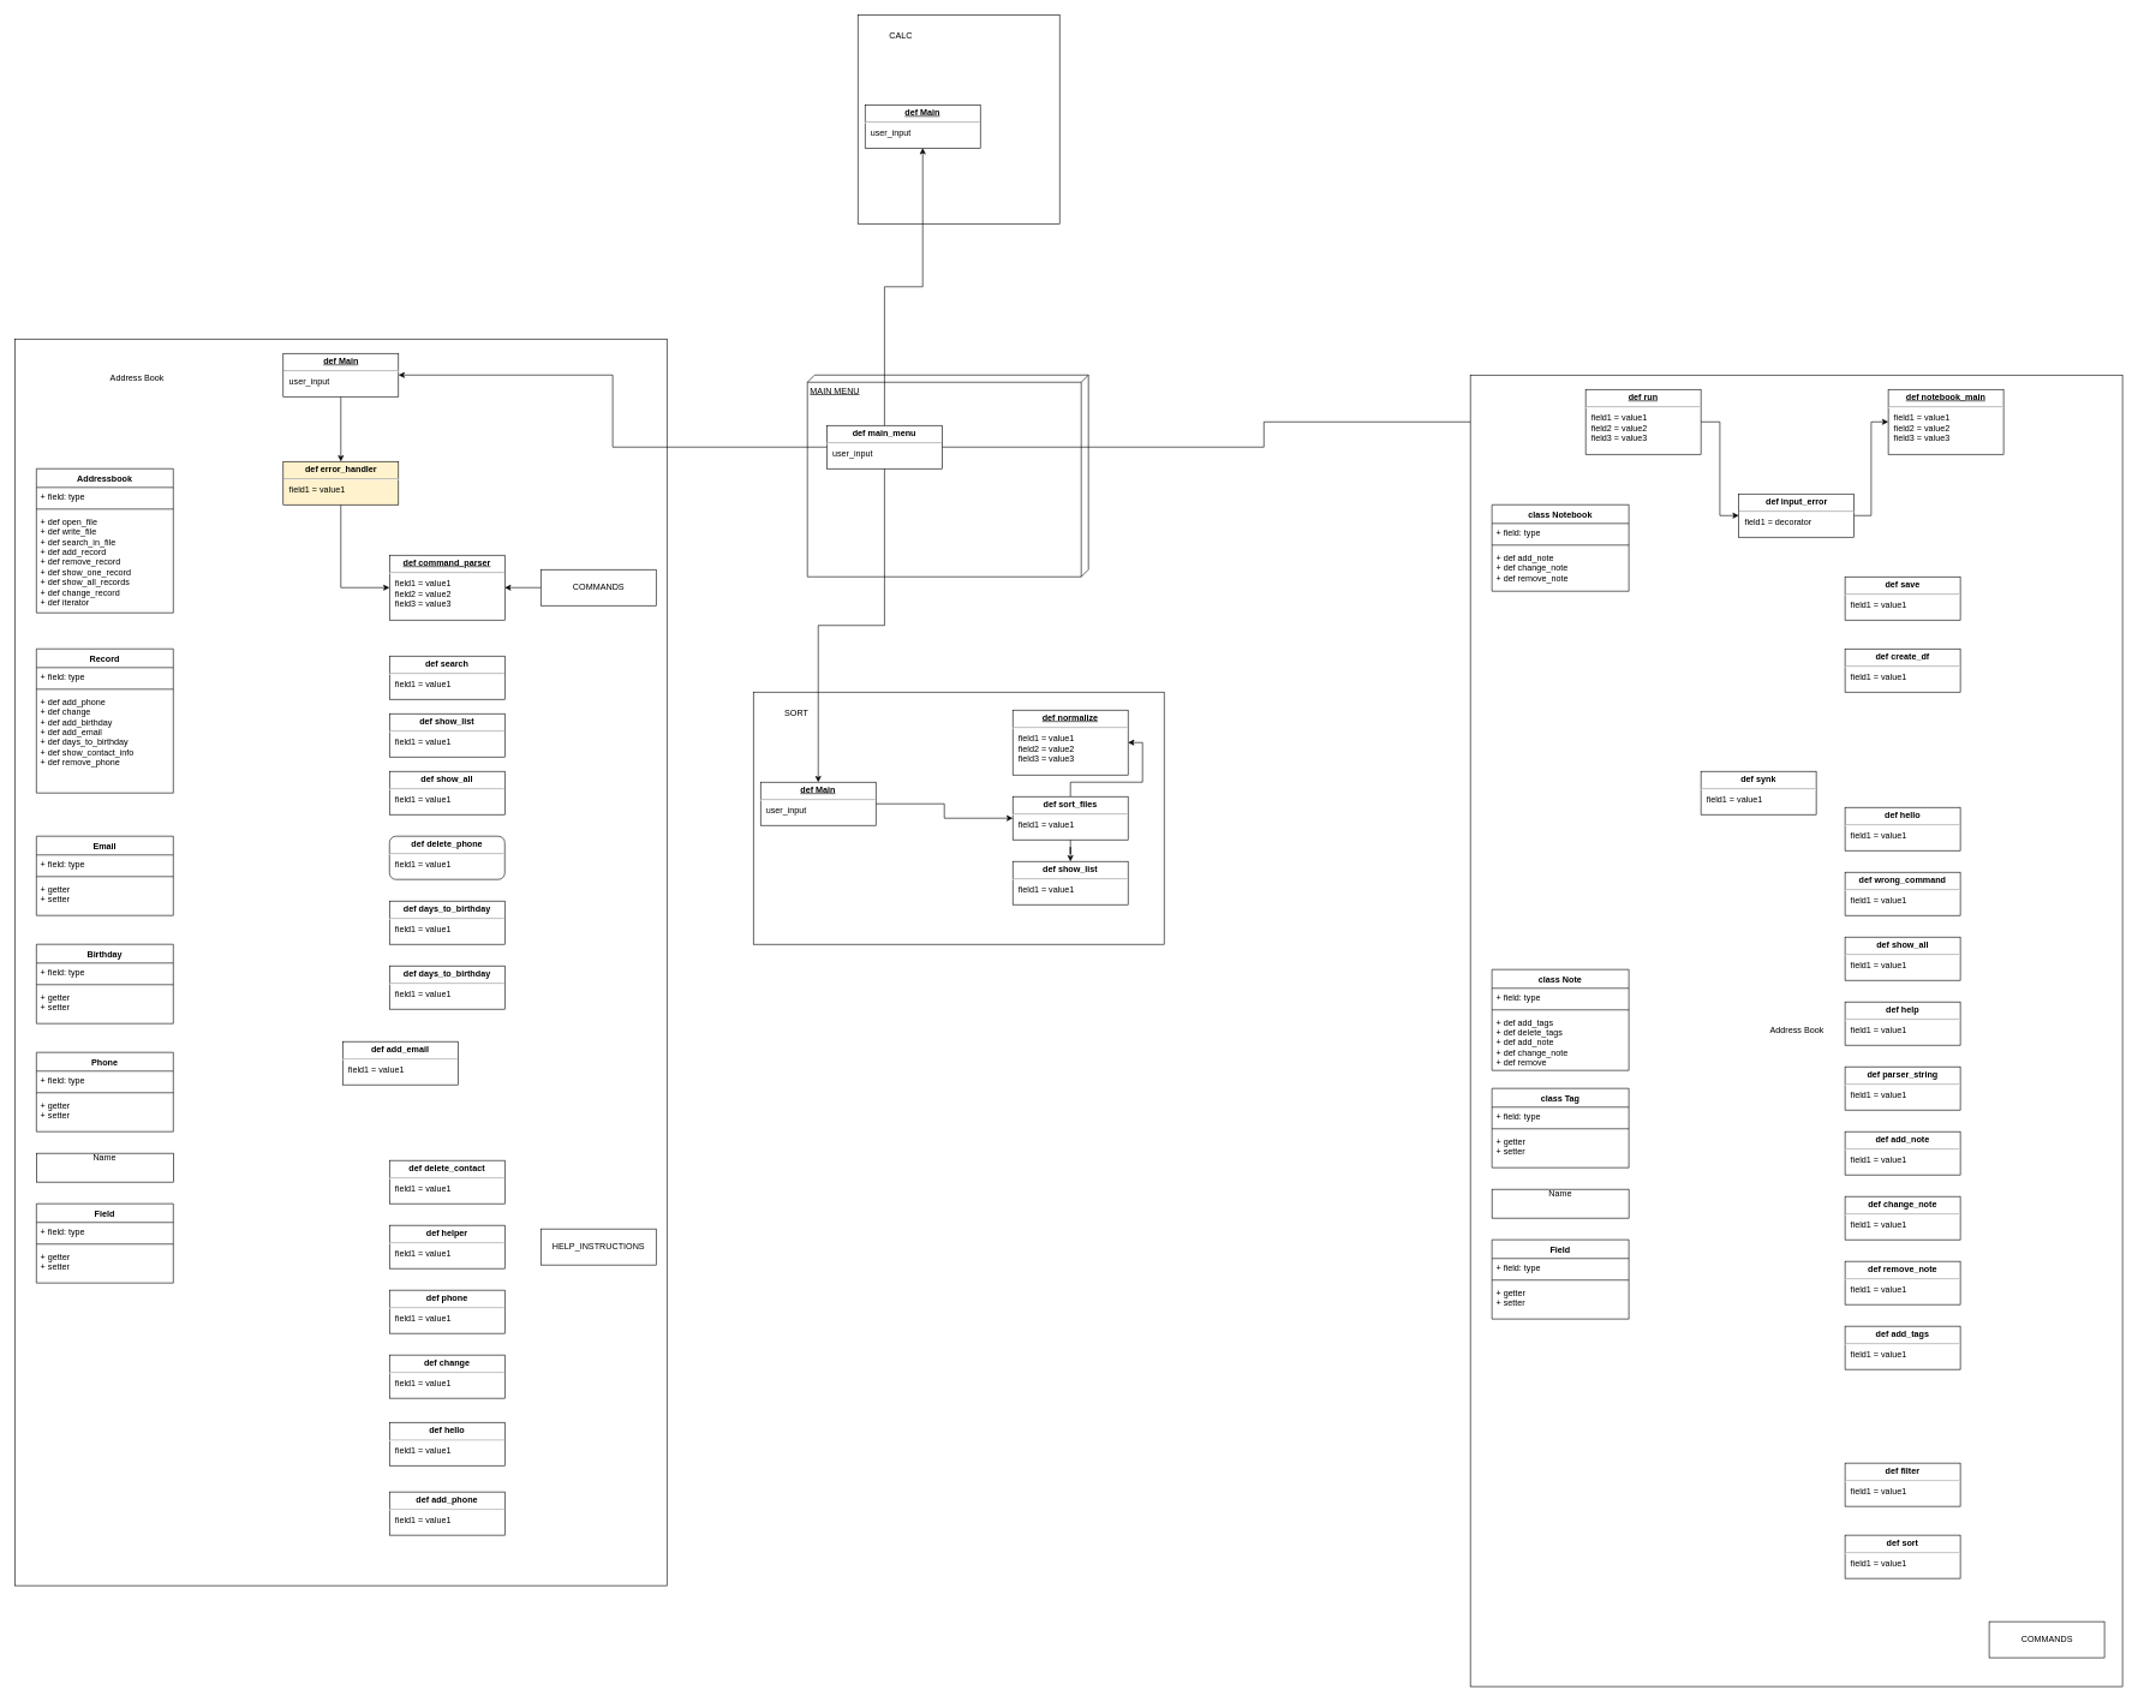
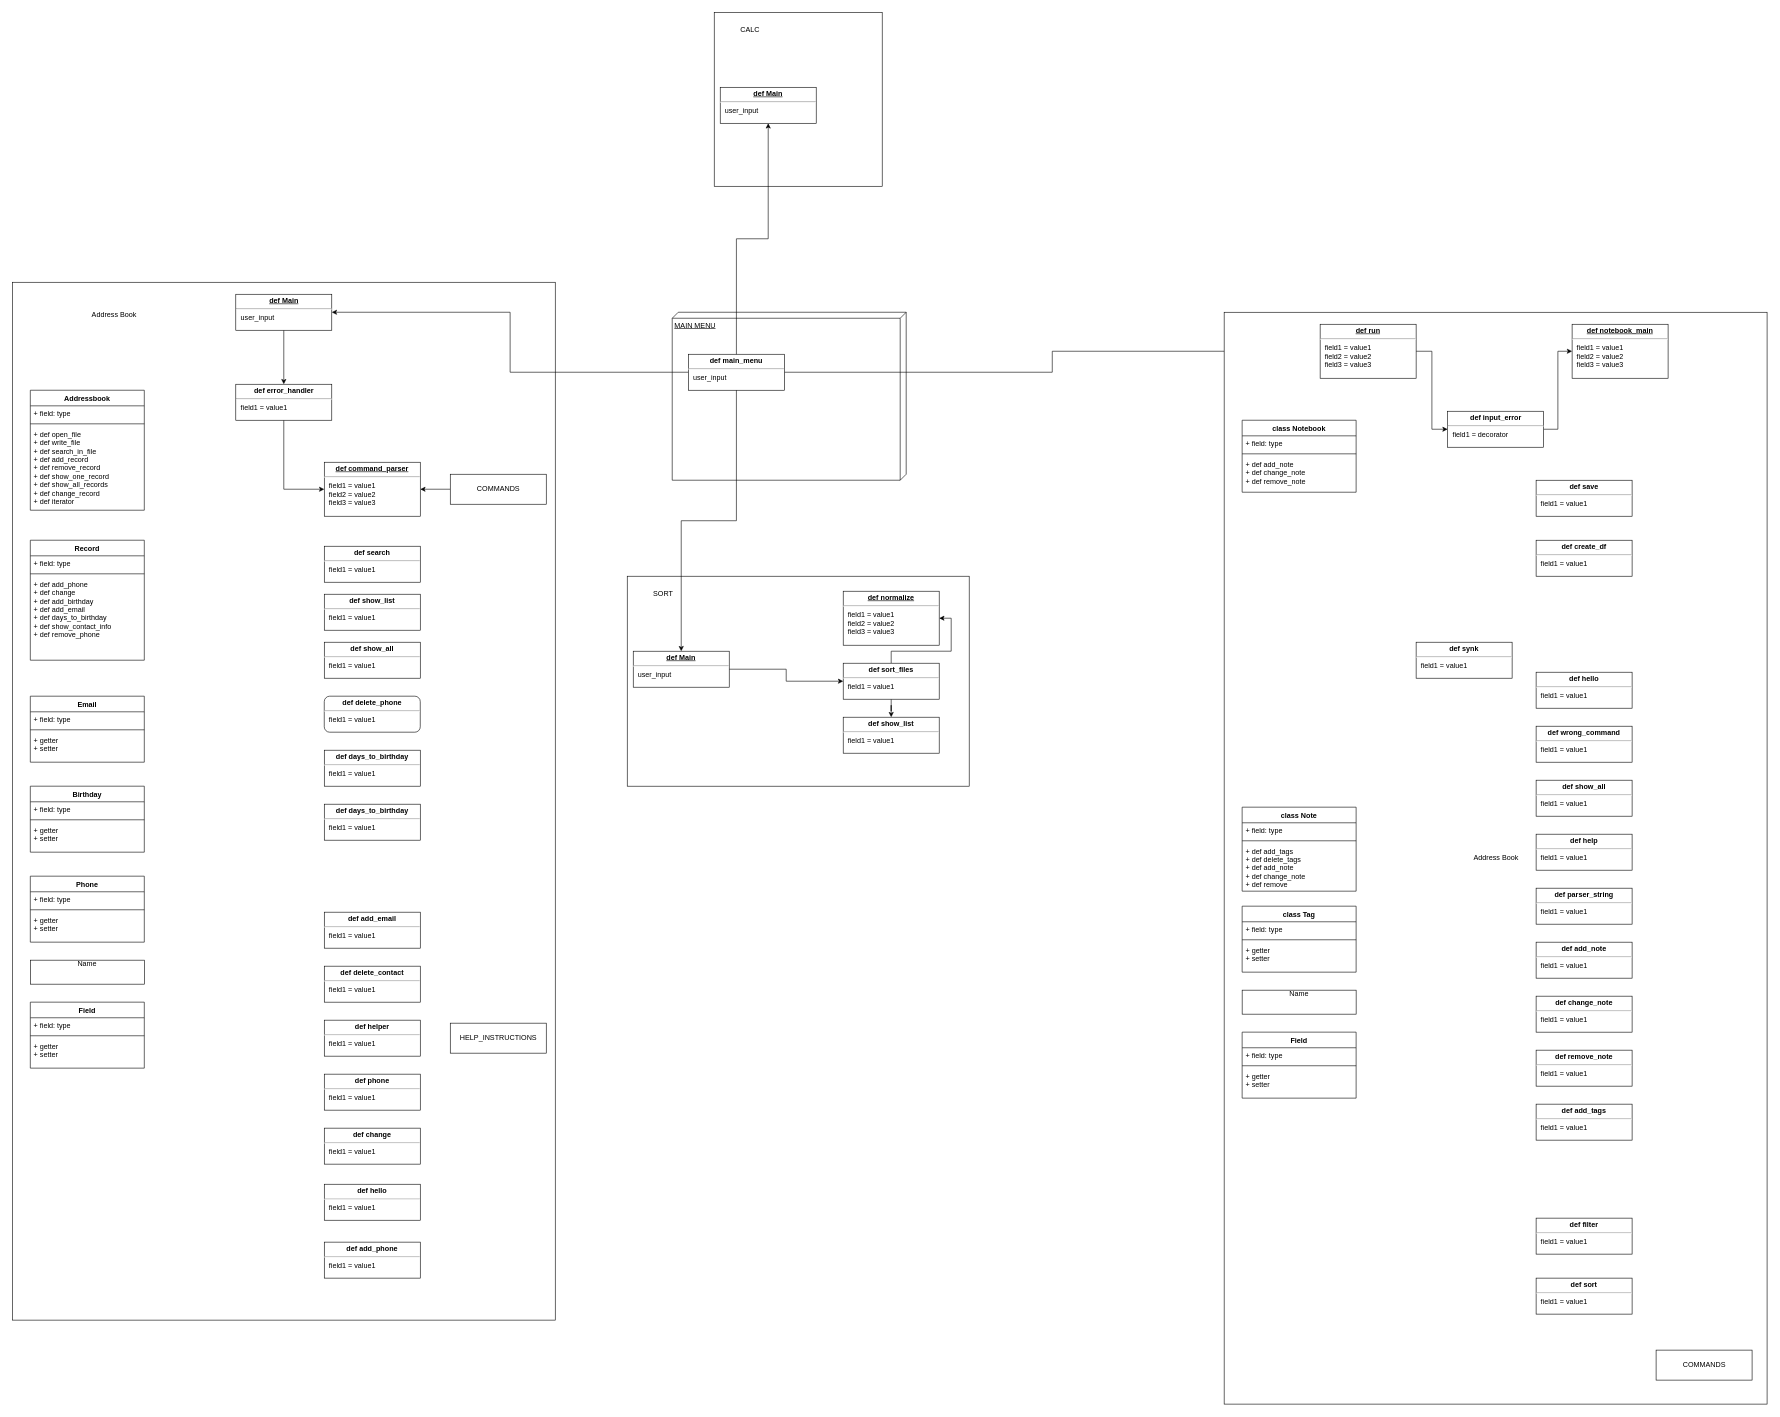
- <mxCell id="49" value="&lt;p style=&quot;margin: 4px 0px 0px; text-align: center;&quot;&gt;&lt;b&gt;def error_handler&lt;/b&gt;&lt;/p&gt;&lt;hr&gt;&lt;p style=&quot;margin:0px;margin-left:8px;&quot;&gt;field1 = value1&lt;br&gt;&lt;br&gt;&lt;/p&gt;" style="verticalAlign=top;align=left;overflow=fill;fontSize=12;fontFamily=Helvetica;html=1;fillColor=#fff2cc;" parent="1" vertex="1"><mxGeometry x="392.5" y="640" width="160" height="60" as="geometry" /></mxCell>
+ <mxCell id="49" value="&lt;p style=&quot;margin: 4px 0px 0px; text-align: center;&quot;&gt;&lt;b&gt;def error_handler&lt;/b&gt;&lt;/p&gt;&lt;hr&gt;&lt;p style=&quot;margin:0px;margin-left:8px;&quot;&gt;field1 = value1&lt;br&gt;&lt;br&gt;&lt;/p&gt;" style="verticalAlign=top;align=left;overflow=fill;fontSize=12;fontFamily=Helvetica;html=1;" parent="1" vertex="1"><mxGeometry x="392.5" y="640" width="160" height="60" as="geometry" /></mxCell>
- <mxCell id="20" value="&lt;p style=&quot;margin: 4px 0px 0px; text-align: center;&quot;&gt;&lt;b&gt;def add_email&lt;/b&gt;&lt;/p&gt;&lt;hr&gt;&lt;p style=&quot;margin:0px;margin-left:8px;&quot;&gt;field1 = value1&lt;br&gt;&lt;br&gt;&lt;/p&gt;" style="verticalAlign=top;align=left;overflow=fill;fontSize=12;fontFamily=Helvetica;html=1;" parent="1" vertex="1"><mxGeometry x="475" y="1445" width="160" height="60" as="geometry" /></mxCell>
+ <mxCell id="20" value="&lt;p style=&quot;margin: 4px 0px 0px; text-align: center;&quot;&gt;&lt;b&gt;def add_email&lt;/b&gt;&lt;/p&gt;&lt;hr&gt;&lt;p style=&quot;margin:0px;margin-left:8px;&quot;&gt;field1 = value1&lt;br&gt;&lt;br&gt;&lt;/p&gt;" style="verticalAlign=top;align=left;overflow=fill;fontSize=12;fontFamily=Helvetica;html=1;" parent="1" vertex="1"><mxGeometry x="540" y="1520" width="160" height="60" as="geometry" /></mxCell>
